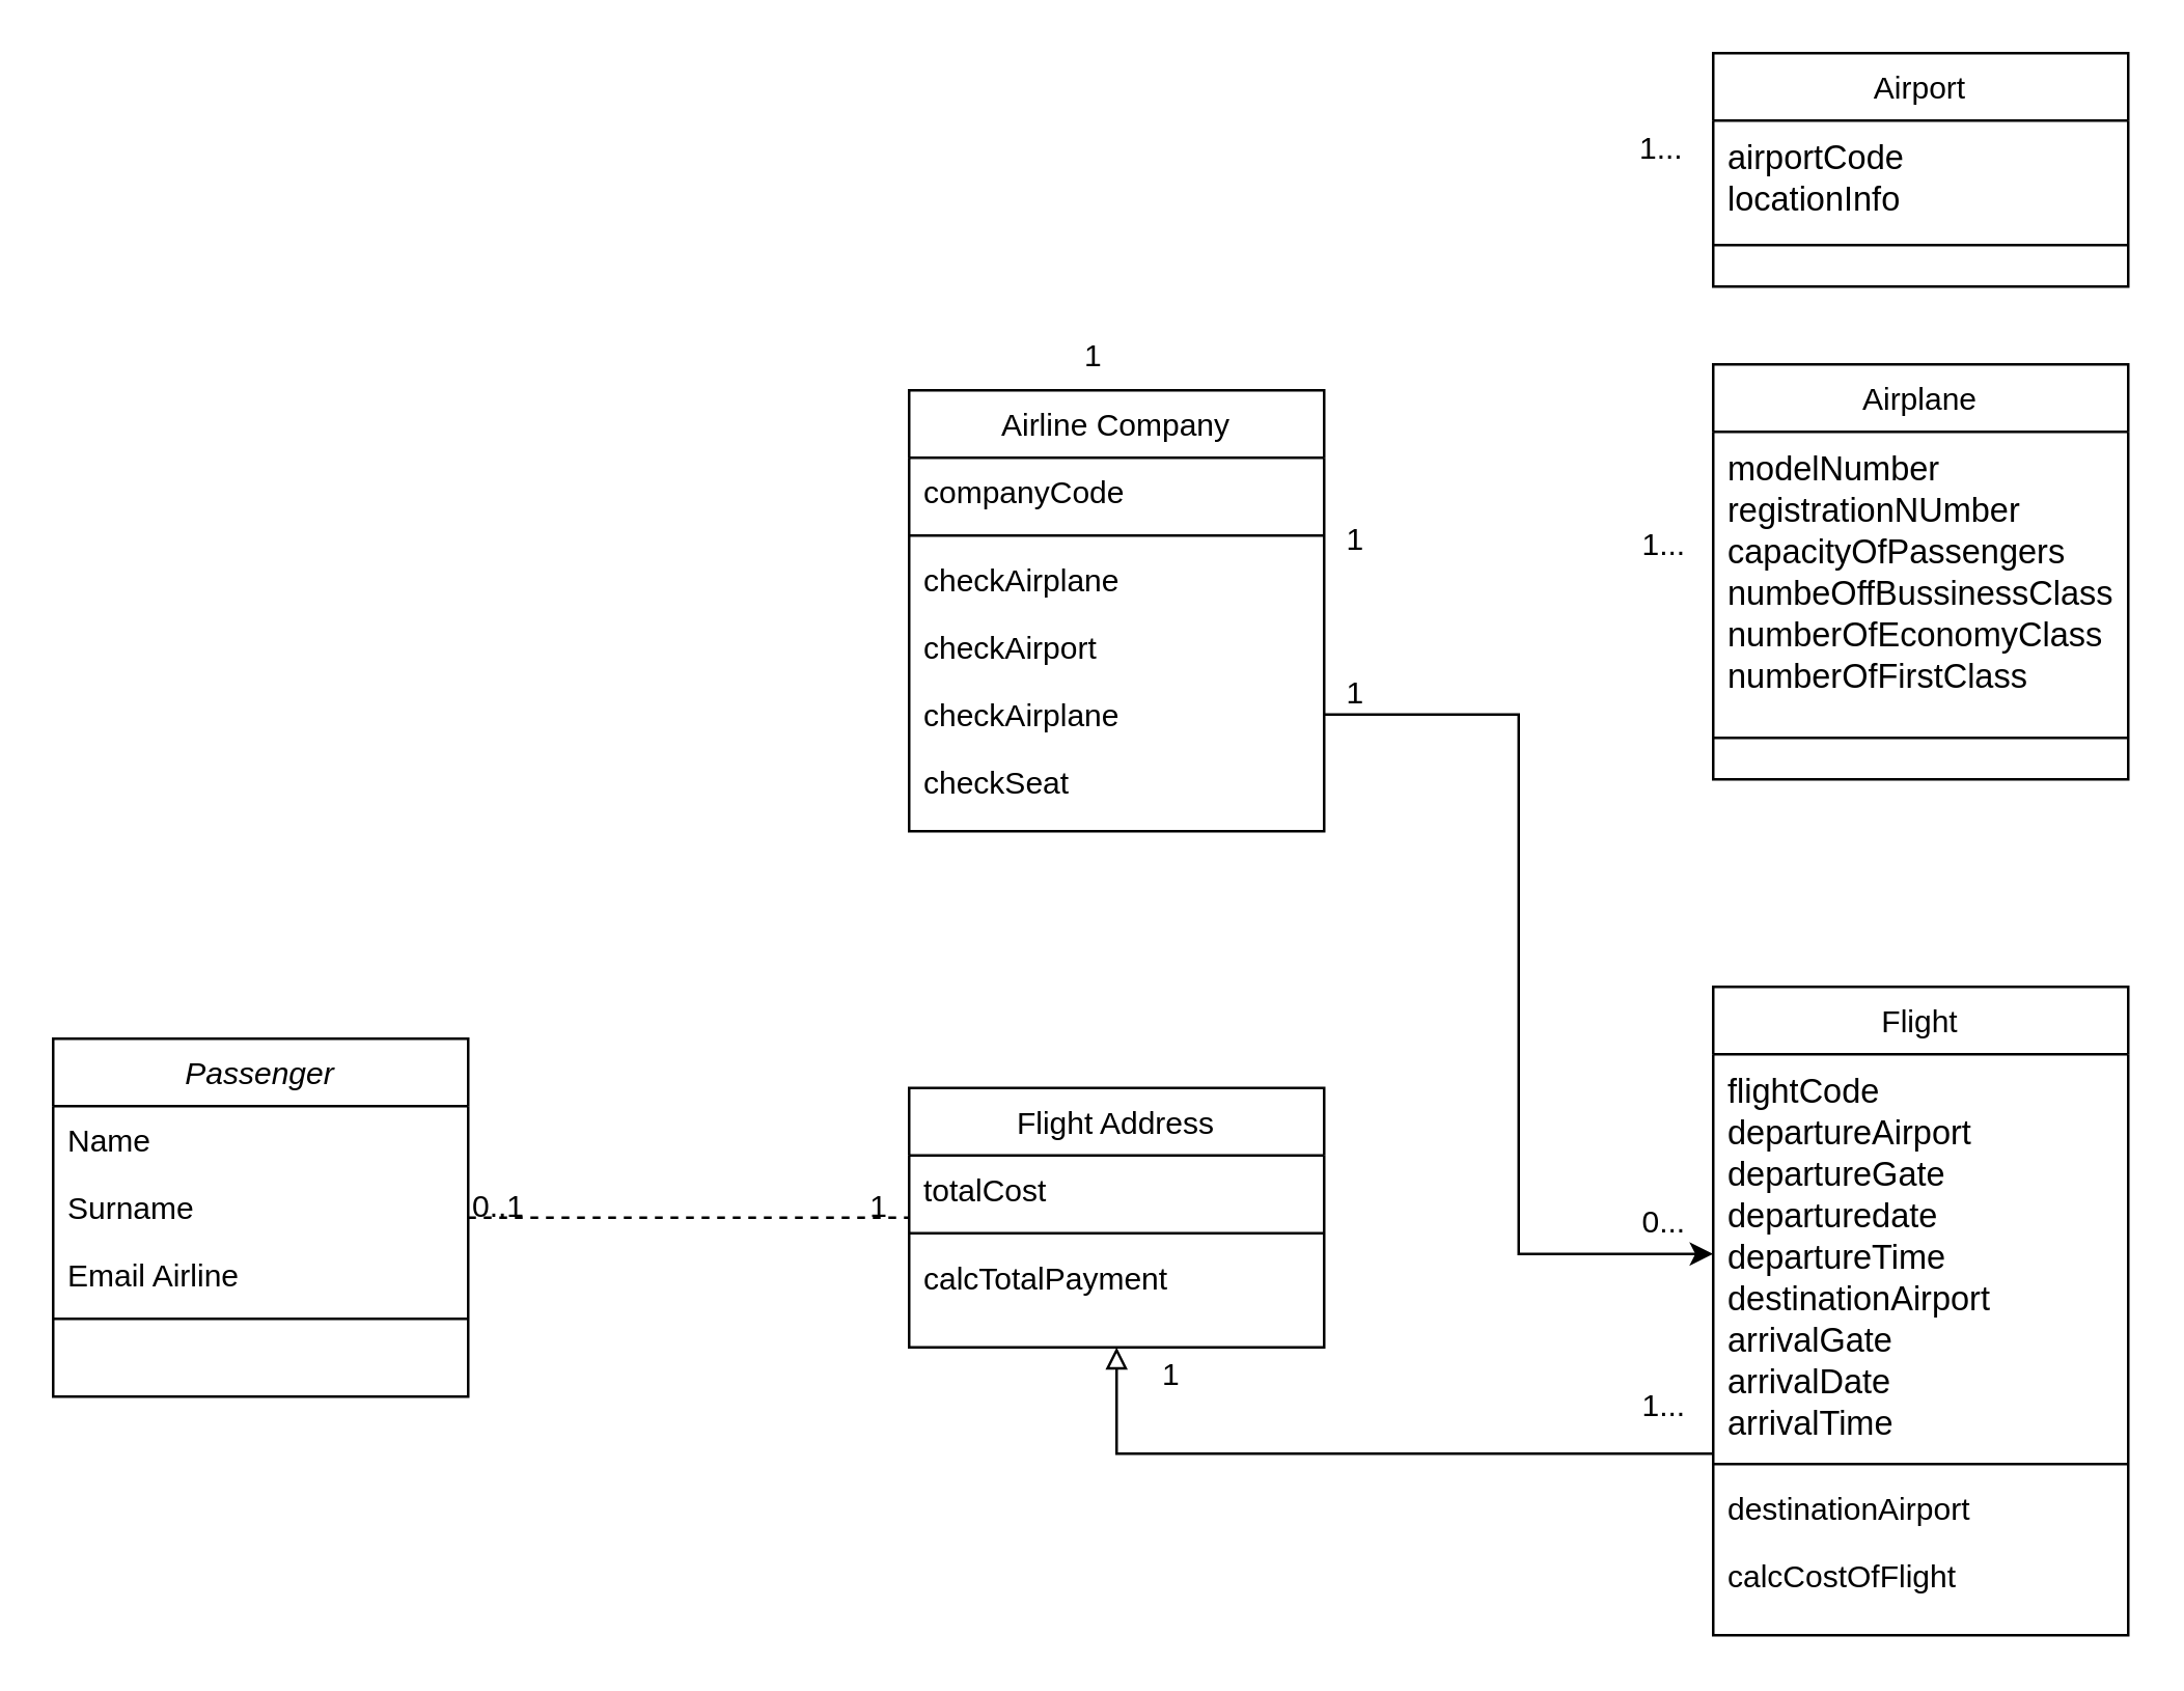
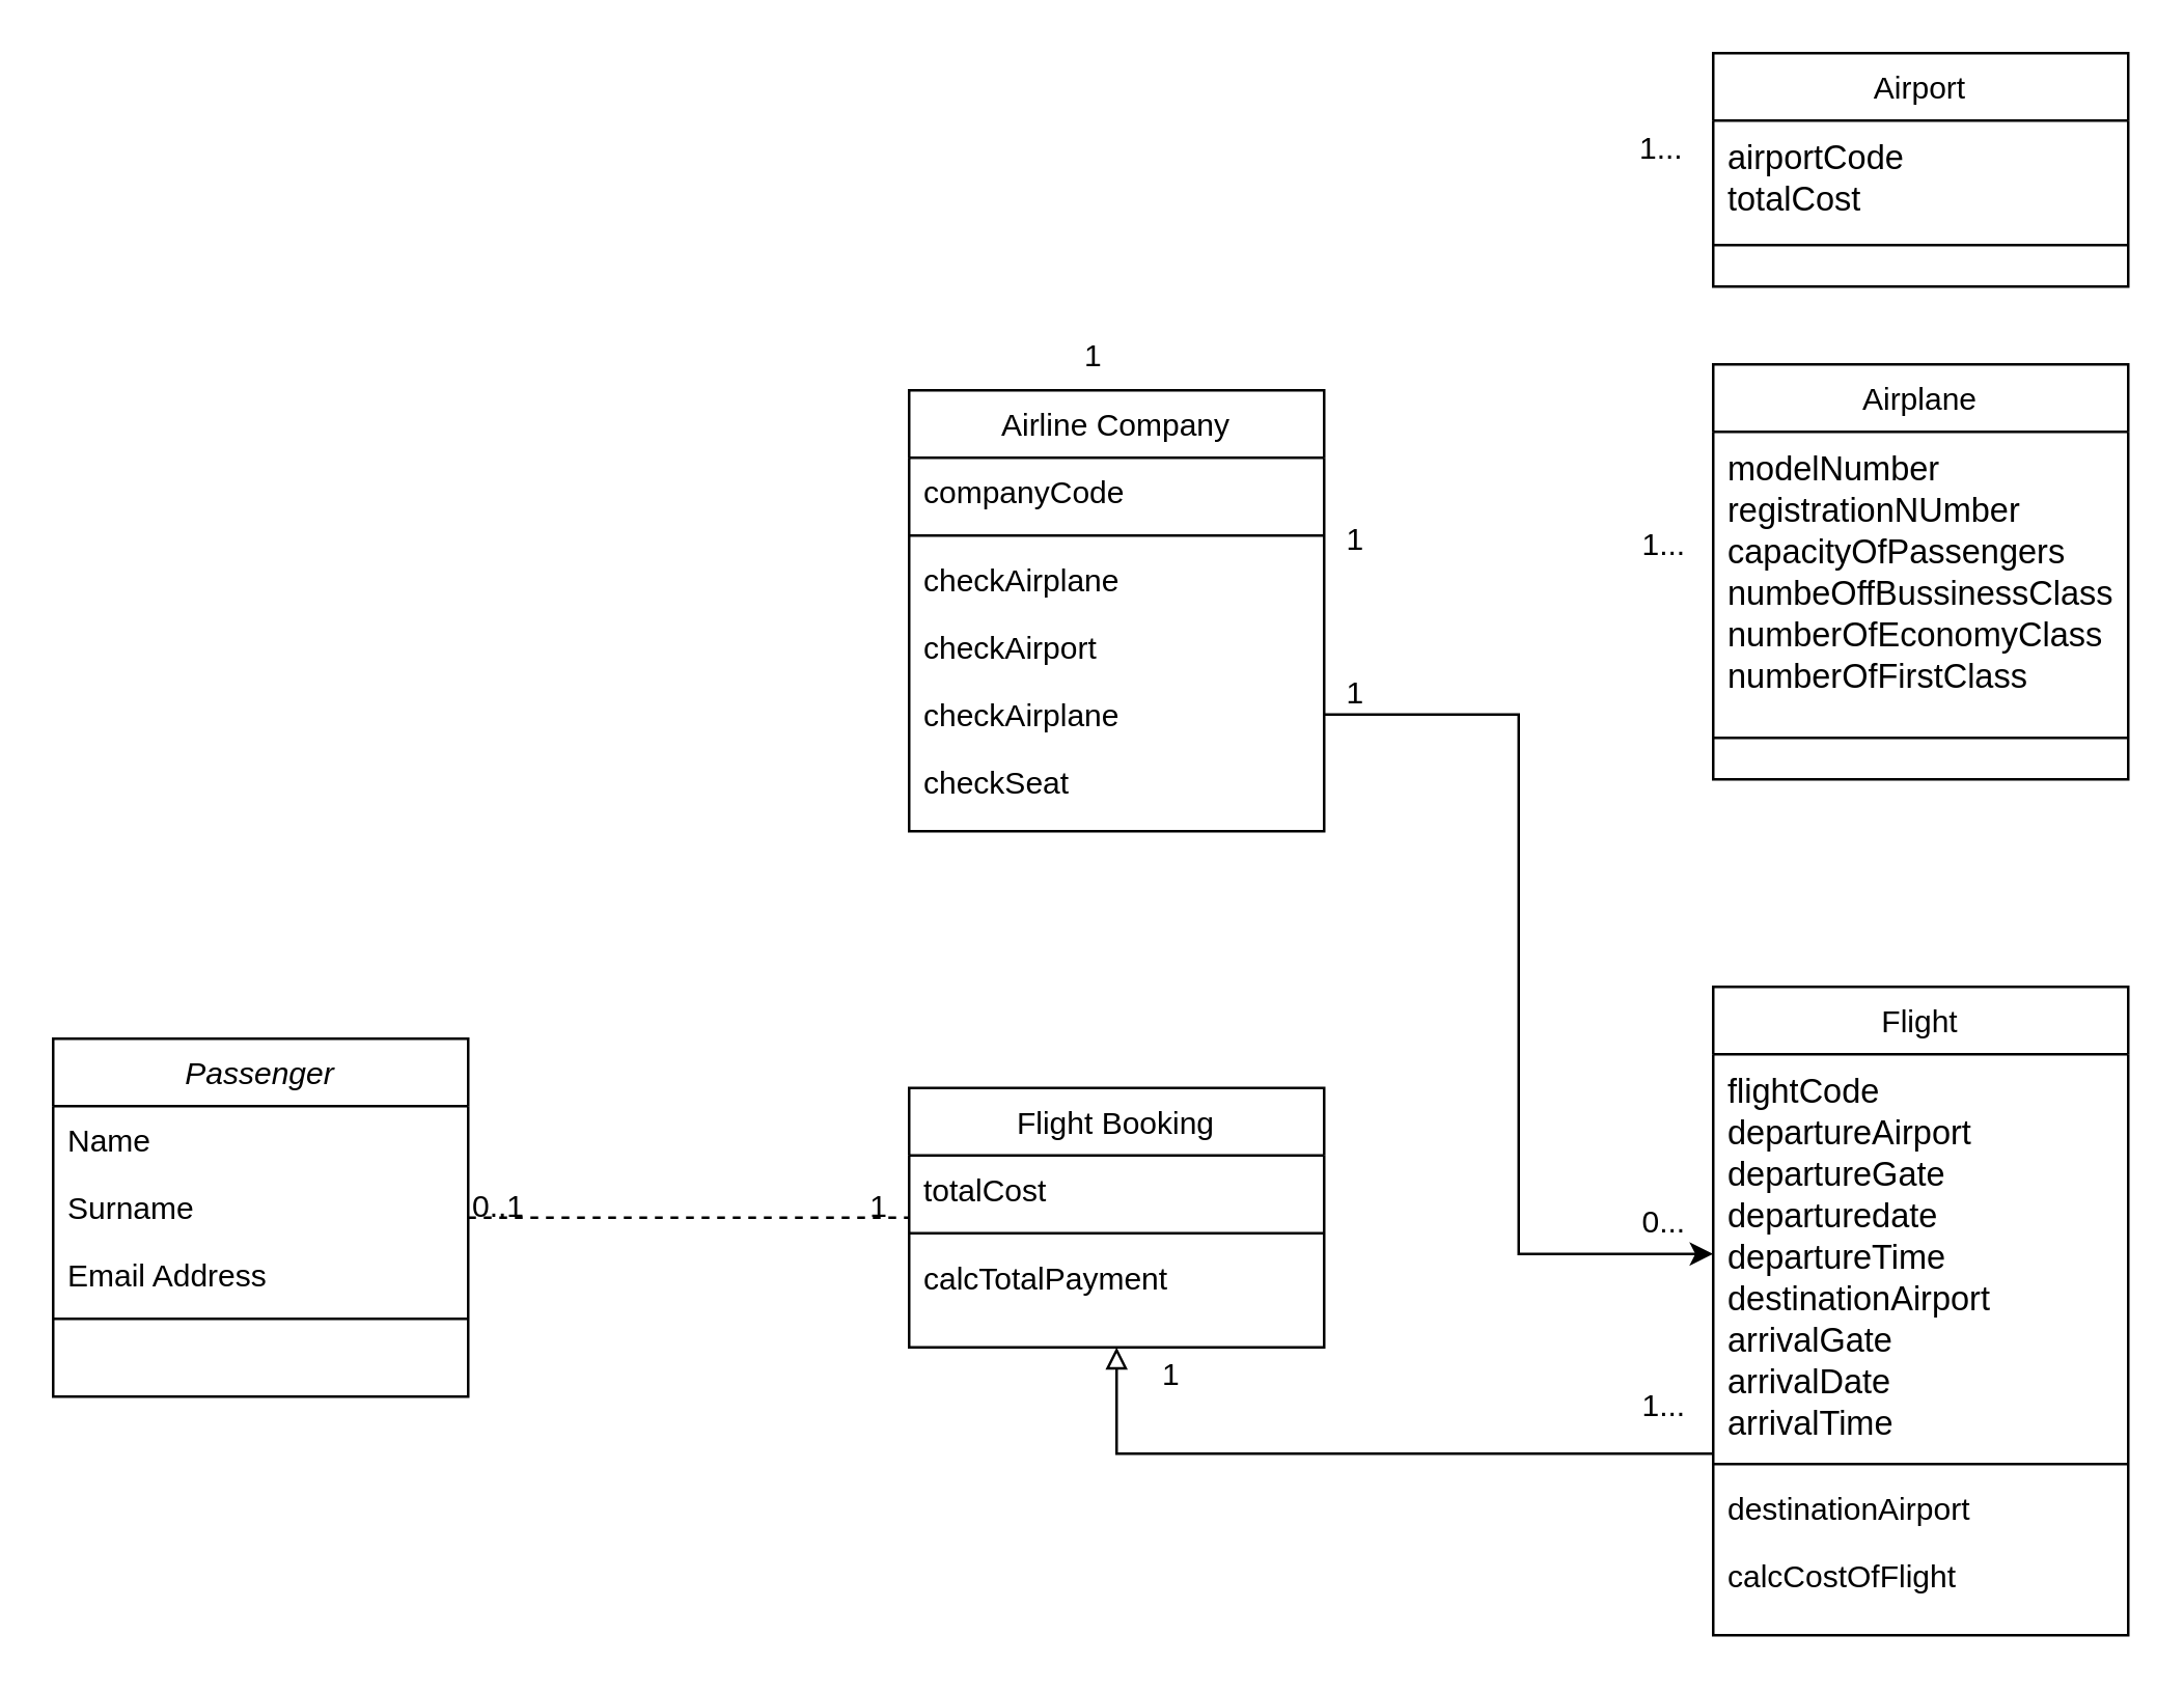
- <mxCell id="25" value="airportCode&#10;locationInfo&#10;" style="text;align=left;verticalAlign=top;spacingLeft=4;spacingRight=4;overflow=hidden;rotatable=0;points=[[0,0.5],[1,0.5]];portConstraint=eastwest;fontSize=13;" vertex="1" parent="24"><mxGeometry y="26" width="160" height="44" as="geometry" /></mxCell>
+ <mxCell id="25" value="airportCode&#10;totalCost&#10;" style="text;align=left;verticalAlign=top;spacingLeft=4;spacingRight=4;overflow=hidden;rotatable=0;points=[[0,0.5],[1,0.5]];portConstraint=eastwest;fontSize=13;" vertex="1" parent="24"><mxGeometry y="26" width="160" height="44" as="geometry" /></mxCell>
- <mxCell id="7" value="Flight Address" style="swimlane;fontStyle=0;align=center;verticalAlign=top;childLayout=stackLayout;horizontal=1;startSize=26;horizontalStack=0;resizeParent=1;resizeLast=0;collapsible=1;marginBottom=0;rounded=0;shadow=0;strokeWidth=1;" parent="1" vertex="1"><mxGeometry x="350" y="419" width="160" height="100" as="geometry"><mxRectangle x="550" y="140" width="160" height="26" as="alternateBounds" /></mxGeometry></mxCell>
+ <mxCell id="7" value="Flight Booking" style="swimlane;fontStyle=0;align=center;verticalAlign=top;childLayout=stackLayout;horizontal=1;startSize=26;horizontalStack=0;resizeParent=1;resizeLast=0;collapsible=1;marginBottom=0;rounded=0;shadow=0;strokeWidth=1;" parent="1" vertex="1"><mxGeometry x="350" y="419" width="160" height="100" as="geometry"><mxRectangle x="550" y="140" width="160" height="26" as="alternateBounds" /></mxGeometry></mxCell>
- <mxCell id="5" value="Email Airline" style="text;align=left;verticalAlign=top;spacingLeft=4;spacingRight=4;overflow=hidden;rotatable=0;points=[[0,0.5],[1,0.5]];portConstraint=eastwest;rounded=0;shadow=0;html=0;" parent="2" vertex="1"><mxGeometry y="78" width="160" height="26" as="geometry" /></mxCell>
+ <mxCell id="5" value="Email Address" style="text;align=left;verticalAlign=top;spacingLeft=4;spacingRight=4;overflow=hidden;rotatable=0;points=[[0,0.5],[1,0.5]];portConstraint=eastwest;rounded=0;shadow=0;html=0;" parent="2" vertex="1"><mxGeometry y="78" width="160" height="26" as="geometry" /></mxCell>
